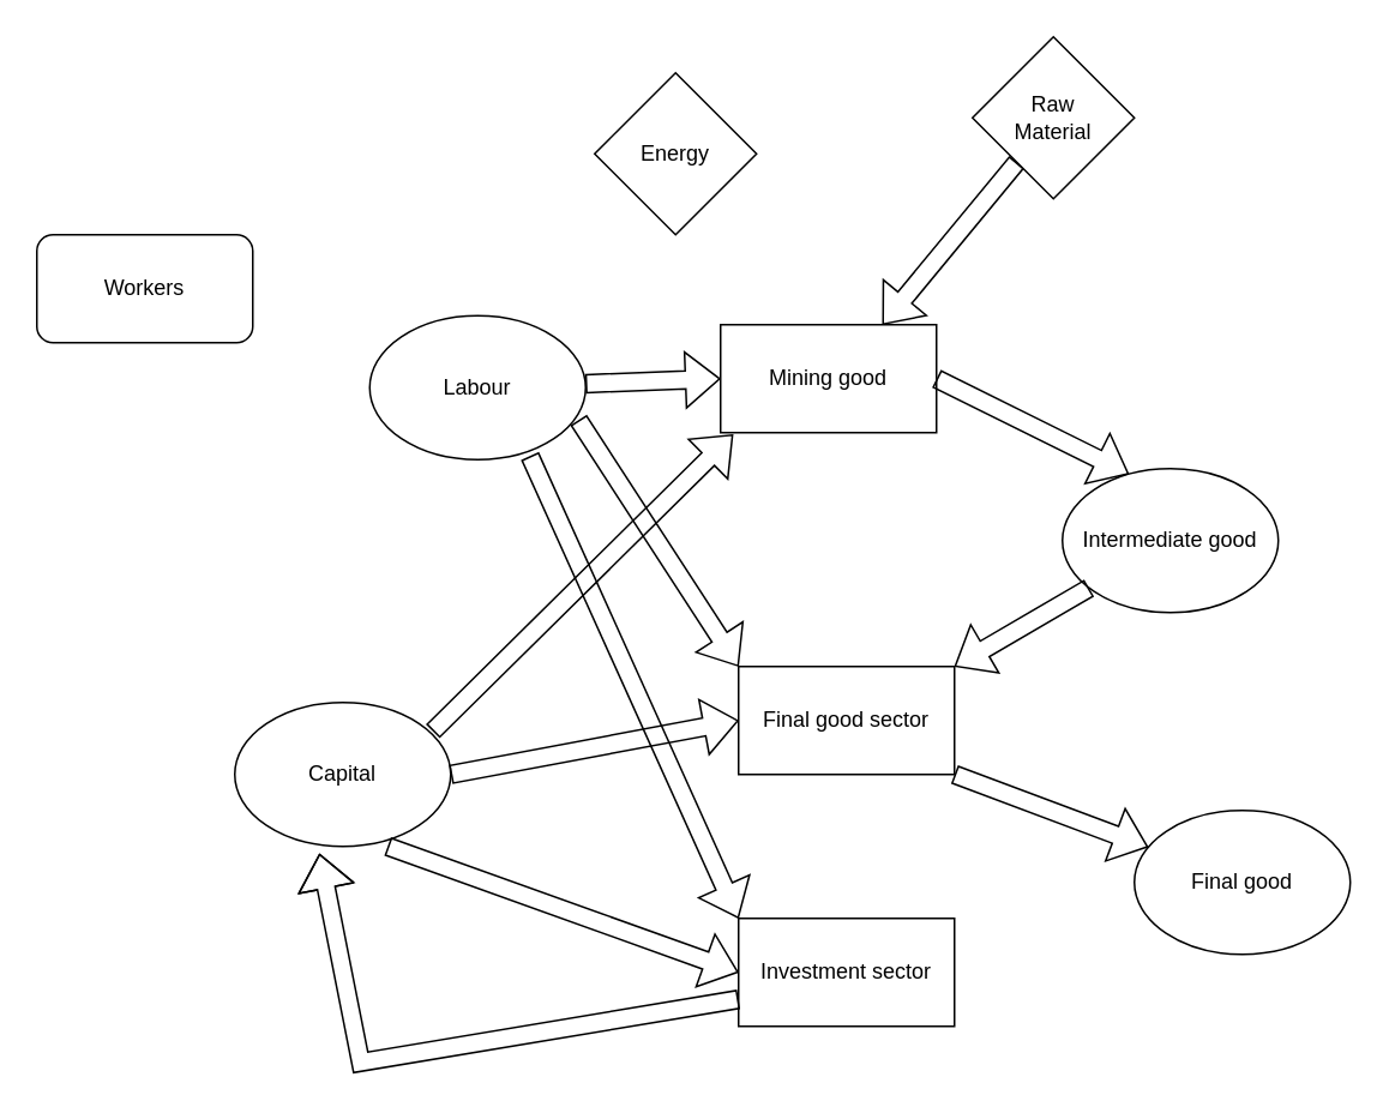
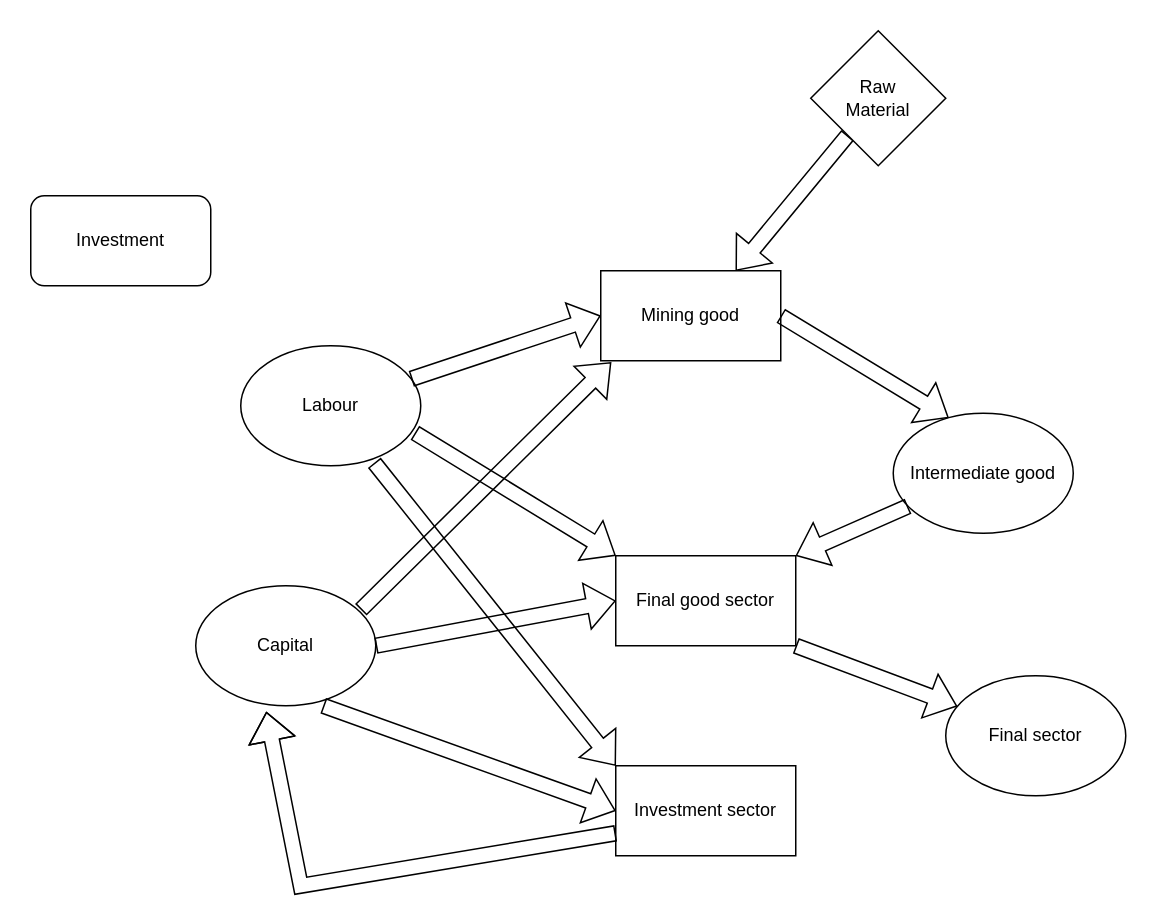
- <mxCell id="21" value="Energy" style="rhombus;whiteSpace=wrap;html=1;shadow=0;gradientColor=none;" vertex="1" parent="1"><mxGeometry x="330" y="40" width="90" height="90" as="geometry" /></mxCell>
- <mxCell id="2" value="Workers" style="rounded=1;whiteSpace=wrap;html=1;" vertex="1" parent="1"><mxGeometry x="20" y="130" width="120" height="60" as="geometry" /></mxCell>
+ <mxCell id="2" value="Investment" style="rounded=1;whiteSpace=wrap;html=1;" vertex="1" parent="1"><mxGeometry x="20" y="130" width="120" height="60" as="geometry" /></mxCell>
- <mxCell id="3" value="Labour" style="ellipse;whiteSpace=wrap;html=1;" vertex="1" parent="1"><mxGeometry x="205" y="175" width="120" height="80" as="geometry" /></mxCell>
+ <mxCell id="3" value="Labour" style="ellipse;whiteSpace=wrap;html=1;" vertex="1" parent="1"><mxGeometry x="160" y="230" width="120" height="80" as="geometry" /></mxCell>
- <mxCell id="5" value="Intermediate good" style="ellipse;whiteSpace=wrap;html=1;" vertex="1" parent="1"><mxGeometry x="590" y="260" width="120" height="80" as="geometry" /></mxCell>
+ <mxCell id="5" value="Intermediate good" style="ellipse;whiteSpace=wrap;html=1;" vertex="1" parent="1"><mxGeometry x="595" y="275" width="120" height="80" as="geometry" /></mxCell>
- <mxCell id="6" value="&lt;div&gt;Final good&lt;/div&gt;" style="ellipse;whiteSpace=wrap;html=1;" vertex="1" parent="1"><mxGeometry x="630" y="450" width="120" height="80" as="geometry" /></mxCell>
+ <mxCell id="6" value="&lt;div&gt;Final sector&lt;/div&gt;" style="ellipse;whiteSpace=wrap;html=1;" vertex="1" parent="1"><mxGeometry x="630" y="450" width="120" height="80" as="geometry" /></mxCell>
